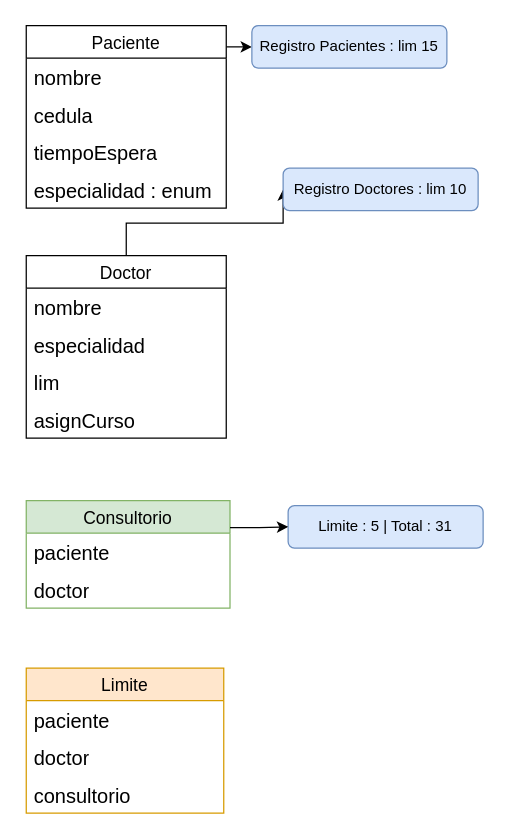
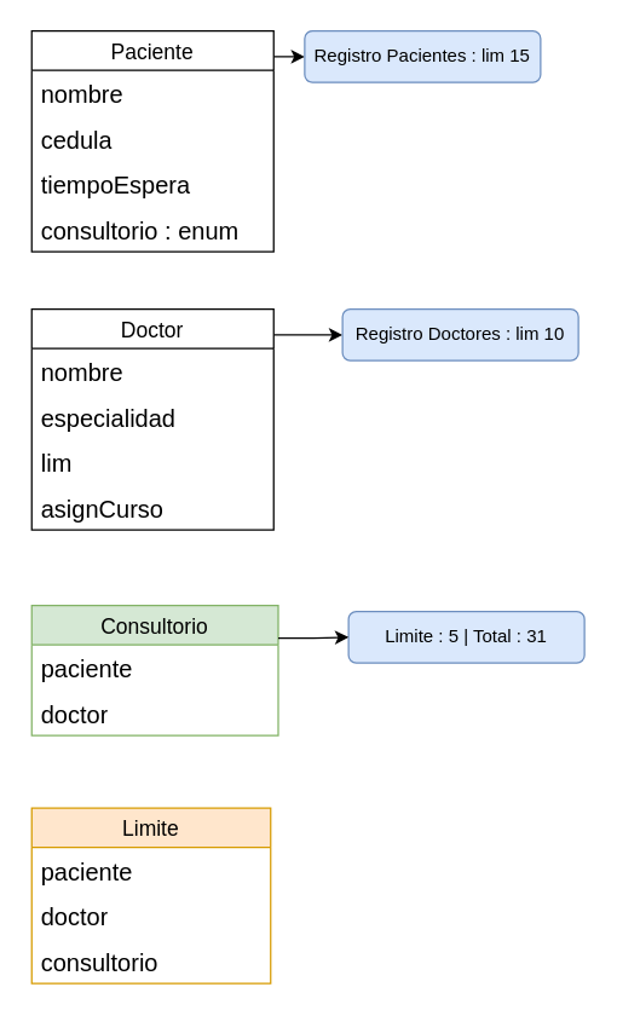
- <mxCell id="22" value="Registro Doctores : lim 10" style="rounded=1;whiteSpace=wrap;html=1;fillColor=#dae8fc;strokeColor=#6c8ebf;" vertex="1" parent="1"><mxGeometry x="226" y="134" width="156" height="34" as="geometry" /></mxCell>
+ <mxCell id="22" value="Registro Doctores : lim 10" style="rounded=1;whiteSpace=wrap;html=1;fillColor=#dae8fc;strokeColor=#6c8ebf;" vertex="1" parent="1"><mxGeometry x="226" y="204" width="156" height="34" as="geometry" /></mxCell>
- <mxCell id="7" value="especialidad : enum" style="text;strokeColor=none;fillColor=none;spacingLeft=4;spacingRight=4;overflow=hidden;rotatable=0;points=[[0,0.5],[1,0.5]];portConstraint=eastwest;fontSize=16;whiteSpace=wrap;html=1;" vertex="1" parent="3"><mxGeometry y="116" width="160" height="30" as="geometry" /></mxCell>
+ <mxCell id="7" value="consultorio : enum" style="text;strokeColor=none;fillColor=none;spacingLeft=4;spacingRight=4;overflow=hidden;rotatable=0;points=[[0,0.5],[1,0.5]];portConstraint=eastwest;fontSize=16;whiteSpace=wrap;html=1;" vertex="1" parent="3"><mxGeometry y="116" width="160" height="30" as="geometry" /></mxCell>
